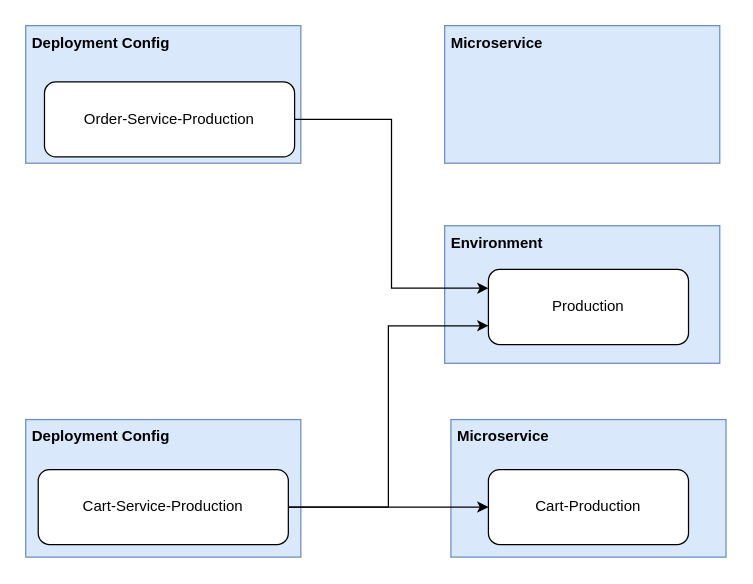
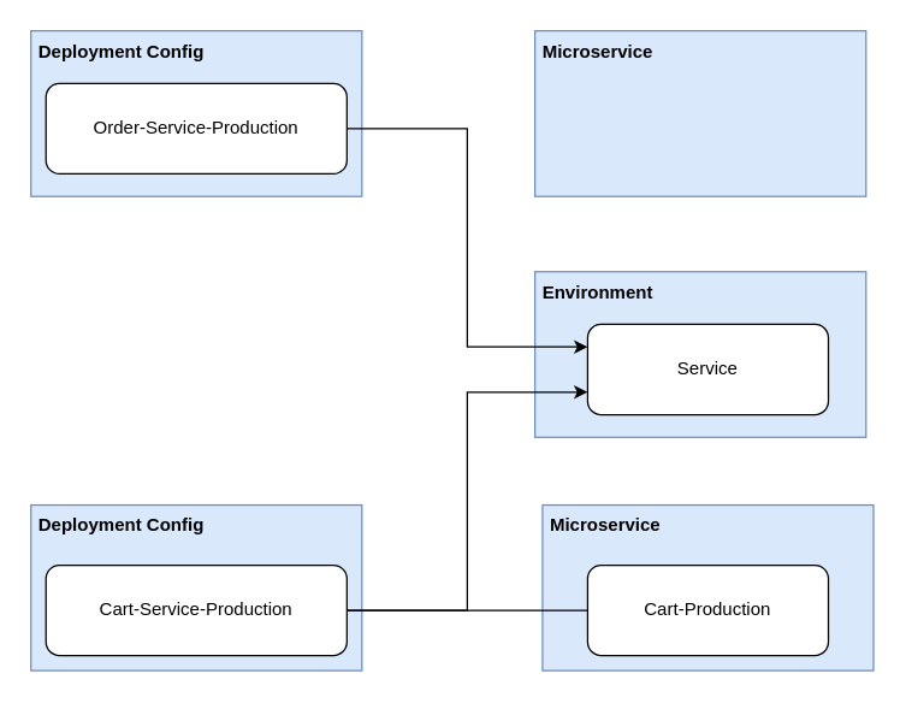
- <mxCell id="8" value="Order-Service-Production" style="rounded=1;whiteSpace=wrap;html=1;" parent="1" vertex="1"><mxGeometry x="35" y="65" width="200" height="60" as="geometry" /></mxCell>
+ <mxCell id="8" value="Order-Service-Production" style="rounded=1;whiteSpace=wrap;html=1;" parent="1" vertex="1"><mxGeometry x="30" y="55" width="200" height="60" as="geometry" /></mxCell>
- <mxCell id="9" value="Production" style="rounded=1;whiteSpace=wrap;html=1;" parent="1" vertex="1"><mxGeometry x="390" y="215" width="160" height="60" as="geometry" /></mxCell>
+ <mxCell id="9" value="Service" style="rounded=1;whiteSpace=wrap;html=1;" parent="1" vertex="1"><mxGeometry x="390" y="215" width="160" height="60" as="geometry" /></mxCell>
- <mxCell id="11" style="edgeStyle=orthogonalEdgeStyle;rounded=0;orthogonalLoop=1;jettySize=auto;html=1;entryX=0;entryY=0.5;entryDx=0;entryDy=0;" parent="1" source="13" target="10" edge="1"><mxGeometry relative="1" as="geometry" /></mxCell>
+ <mxCell id="11" style="edgeStyle=orthogonalEdgeStyle;rounded=0;orthogonalLoop=1;jettySize=auto;html=1;entryX=0;entryY=0.5;entryDx=0;entryDy=0;endArrow=none;" parent="1" source="13" target="10" edge="1"><mxGeometry relative="1" as="geometry" /></mxCell>
